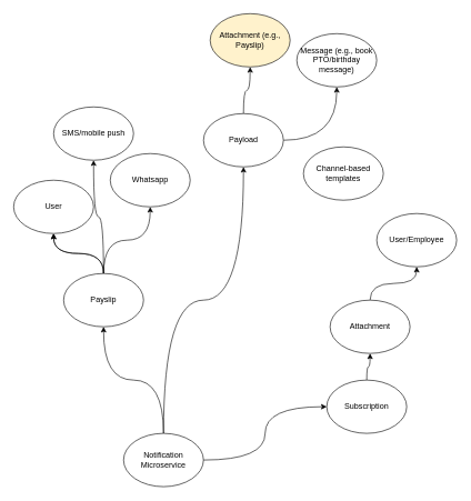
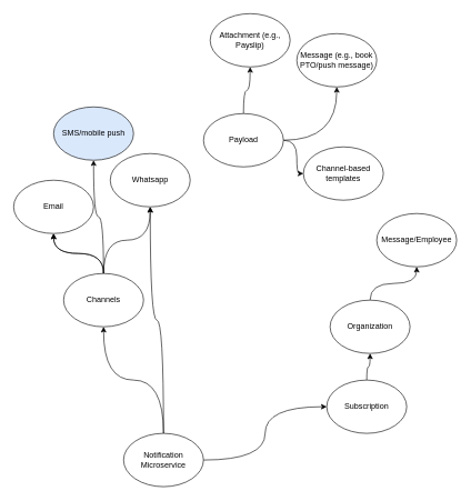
- <mxCell id="18" value="Attachment (e.g., Payslip)" style="ellipse;whiteSpace=wrap;html=1;fillColor=#fff2cc;" vertex="1" parent="1"><mxGeometry x="315" y="20" width="120" height="80" as="geometry" /></mxCell>
+ <mxCell id="18" value="Attachment (e.g., Payslip)" style="ellipse;whiteSpace=wrap;html=1;" vertex="1" parent="1"><mxGeometry x="315" y="20" width="120" height="80" as="geometry" /></mxCell>
- <mxCell id="20" value="Message (e.g., book PTO/birthday message)" style="ellipse;whiteSpace=wrap;html=1;" vertex="1" parent="1"><mxGeometry x="445" y="50" width="120" height="80" as="geometry" /></mxCell>
+ <mxCell id="20" value="Message (e.g., book PTO/push message)" style="ellipse;whiteSpace=wrap;html=1;" vertex="1" parent="1"><mxGeometry x="445" y="50" width="120" height="80" as="geometry" /></mxCell>
- <mxCell id="12" value="SMS/mobile push" style="ellipse;whiteSpace=wrap;html=1;" vertex="1" parent="1"><mxGeometry x="80" y="160" width="120" height="80" as="geometry" /></mxCell>
+ <mxCell id="12" value="SMS/mobile push" style="ellipse;whiteSpace=wrap;html=1;fillColor=#dae8fc;" vertex="1" parent="1"><mxGeometry x="80" y="160" width="120" height="80" as="geometry" /></mxCell>
+ <mxCell id="16" value="" style="edgeStyle=orthogonalEdgeStyle;curved=1;rounded=0;orthogonalLoop=1;jettySize=auto;html=1;" edge="1" parent="1" source="17" target="26"><mxGeometry relative="1" as="geometry" /></mxCell>
- <mxCell id="11" value="User" style="ellipse;whiteSpace=wrap;html=1;" vertex="1" parent="1"><mxGeometry x="20" y="270" width="120" height="80" as="geometry" /></mxCell>
+ <mxCell id="11" value="Email" style="ellipse;whiteSpace=wrap;html=1;" vertex="1" parent="1"><mxGeometry x="20" y="270" width="120" height="80" as="geometry" /></mxCell>
- <mxCell id="25" value="User/Employee" style="ellipse;whiteSpace=wrap;html=1;" vertex="1" parent="1"><mxGeometry x="565" y="320" width="120" height="80" as="geometry" /></mxCell>
+ <mxCell id="25" value="Message/Employee" style="ellipse;whiteSpace=wrap;html=1;" vertex="1" parent="1"><mxGeometry x="565" y="320" width="120" height="80" as="geometry" /></mxCell>
- <mxCell id="10" value="Payslip" style="ellipse;whiteSpace=wrap;html=1;" vertex="1" parent="1"><mxGeometry x="95" y="410" width="120" height="80" as="geometry" /></mxCell>
+ <mxCell id="10" value="Channels" style="ellipse;whiteSpace=wrap;html=1;" vertex="1" parent="1"><mxGeometry x="95" y="410" width="120" height="80" as="geometry" /></mxCell>
- <mxCell id="3" value="" style="edgeStyle=orthogonalEdgeStyle;curved=1;rounded=0;orthogonalLoop=1;jettySize=auto;html=1;" edge="1" parent="1" source="5" target="17"><mxGeometry relative="1" as="geometry" /></mxCell>
+ <mxCell id="3" value="" style="edgeStyle=orthogonalEdgeStyle;curved=1;rounded=0;orthogonalLoop=1;jettySize=auto;html=1;" edge="1" parent="1" source="5" target="13"><mxGeometry relative="1" as="geometry" /></mxCell>
- <mxCell id="24" value="Attachment" style="ellipse;whiteSpace=wrap;html=1;" vertex="1" parent="1"><mxGeometry x="495" y="450" width="120" height="80" as="geometry" /></mxCell>
+ <mxCell id="24" value="Organization" style="ellipse;whiteSpace=wrap;html=1;" vertex="1" parent="1"><mxGeometry x="495" y="450" width="120" height="80" as="geometry" /></mxCell>
